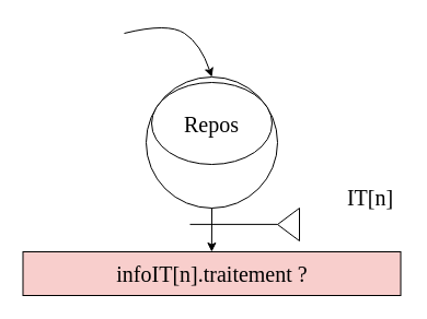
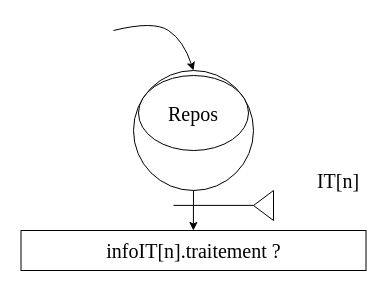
- <mxCell id="5" value="infoIT[n].traitement ?" style="rounded=0;whiteSpace=wrap;html=1;fontFamily=Verdana;fontSize=20;fillColor=#f8cecc;" vertex="1" parent="1"><mxGeometry x="20.5" y="230" width="345" height="40" as="geometry" /></mxCell>
+ <mxCell id="5" value="infoIT[n].traitement ?" style="rounded=0;whiteSpace=wrap;html=1;fontFamily=Verdana;fontSize=20;" vertex="1" parent="1"><mxGeometry x="20.5" y="230" width="345" height="40" as="geometry" /></mxCell>
